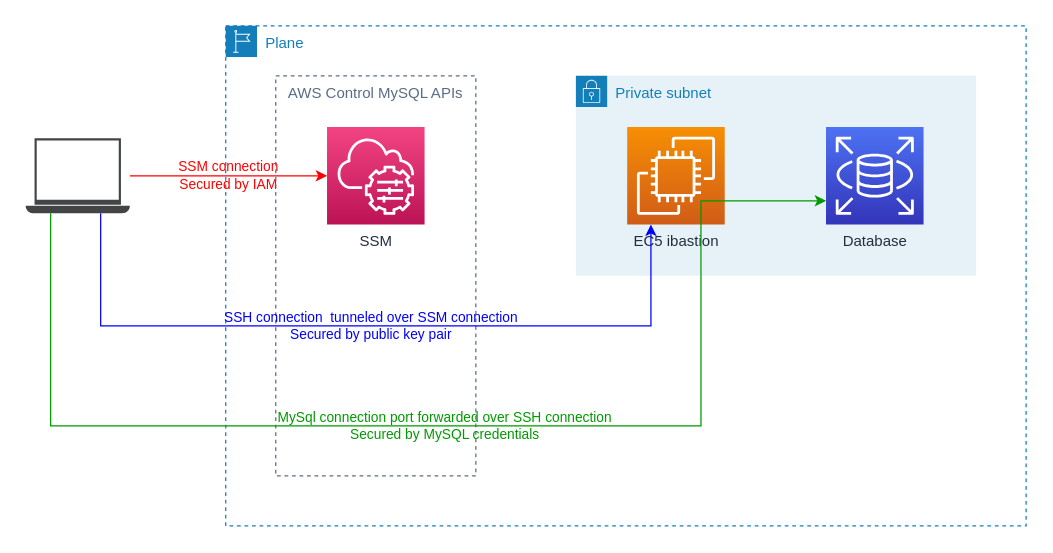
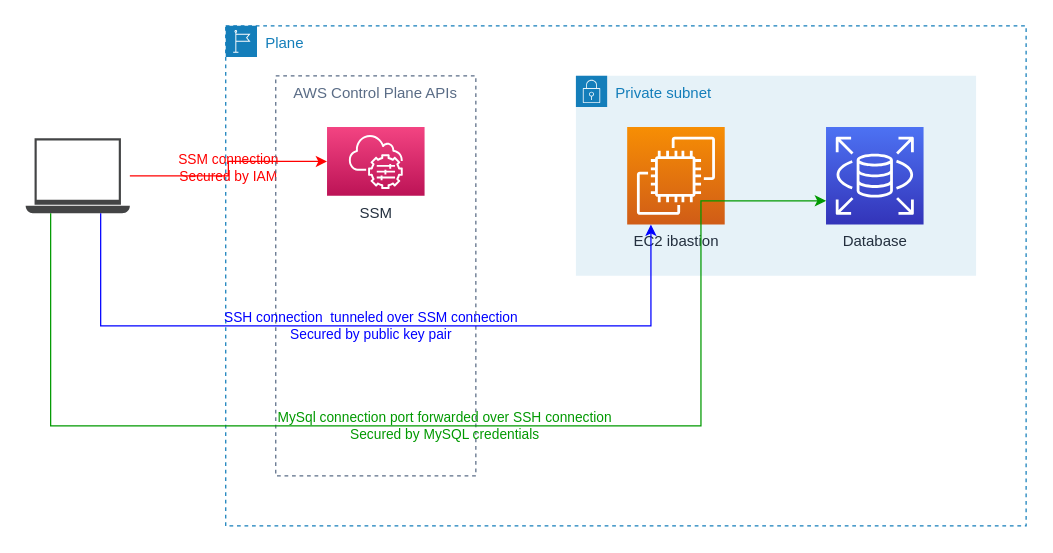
- <mxCell id="8" value="AWS Control MySQL APIs" style="fillColor=none;strokeColor=#5A6C86;dashed=1;verticalAlign=top;fontStyle=0;fontColor=#5A6C86;" vertex="1" parent="4"><mxGeometry x="40" y="40" width="160" height="320" as="geometry" /></mxCell>
+ <mxCell id="8" value="AWS Control Plane APIs" style="fillColor=none;strokeColor=#5A6C86;dashed=1;verticalAlign=top;fontStyle=0;fontColor=#5A6C86;" vertex="1" parent="4"><mxGeometry x="40" y="40" width="160" height="320" as="geometry" /></mxCell>
- <mxCell id="9" value="SSM" style="sketch=0;points=[[0,0,0],[0.25,0,0],[0.5,0,0],[0.75,0,0],[1,0,0],[0,1,0],[0.25,1,0],[0.5,1,0],[0.75,1,0],[1,1,0],[0,0.25,0],[0,0.5,0],[0,0.75,0],[1,0.25,0],[1,0.5,0],[1,0.75,0]];points=[[0,0,0],[0.25,0,0],[0.5,0,0],[0.75,0,0],[1,0,0],[0,1,0],[0.25,1,0],[0.5,1,0],[0.75,1,0],[1,1,0],[0,0.25,0],[0,0.5,0],[0,0.75,0],[1,0.25,0],[1,0.5,0],[1,0.75,0]];outlineConnect=0;fontColor=#232F3E;gradientColor=#F34482;gradientDirection=north;fillColor=#BC1356;strokeColor=#ffffff;dashed=0;verticalLabelPosition=bottom;verticalAlign=top;align=center;html=1;fontSize=12;fontStyle=0;aspect=fixed;shape=mxgraph.aws4.resourceIcon;resIcon=mxgraph.aws4.systems_manager;" vertex="1" parent="4"><mxGeometry x="81" y="81" width="78" height="78" as="geometry" /></mxCell>
+ <mxCell id="9" value="SSM" style="sketch=0;points=[[0,0,0],[0.25,0,0],[0.5,0,0],[0.75,0,0],[1,0,0],[0,1,0],[0.25,1,0],[0.5,1,0],[0.75,1,0],[1,1,0],[0,0.25,0],[0,0.5,0],[0,0.75,0],[1,0.25,0],[1,0.5,0],[1,0.75,0]];points=[[0,0,0],[0.25,0,0],[0.5,0,0],[0.75,0,0],[1,0,0],[0,1,0],[0.25,1,0],[0.5,1,0],[0.75,1,0],[1,1,0],[0,0.25,0],[0,0.5,0],[0,0.75,0],[1,0.25,0],[1,0.5,0],[1,0.75,0]];outlineConnect=0;fontColor=#232F3E;gradientColor=#F34482;gradientDirection=north;fillColor=#BC1356;strokeColor=#ffffff;dashed=0;verticalLabelPosition=bottom;verticalAlign=top;align=center;html=1;fontSize=12;fontStyle=0;aspect=fixed;shape=mxgraph.aws4.resourceIcon;resIcon=mxgraph.aws4.systems_manager;" vertex="1" parent="4"><mxGeometry x="81" y="81" width="78" height="55" as="geometry" /></mxCell>
- <mxCell id="6" value="EC5 ibastion" style="sketch=0;points=[[0,0,0],[0.25,0,0],[0.5,0,0],[0.75,0,0],[1,0,0],[0,1,0],[0.25,1,0],[0.5,1,0],[0.75,1,0],[1,1,0],[0,0.25,0],[0,0.5,0],[0,0.75,0],[1,0.25,0],[1,0.5,0],[1,0.75,0]];outlineConnect=0;fontColor=#232F3E;gradientColor=#F78E04;gradientDirection=north;fillColor=#D05C17;strokeColor=#ffffff;dashed=0;verticalLabelPosition=bottom;verticalAlign=top;align=center;html=1;fontSize=12;fontStyle=0;aspect=fixed;shape=mxgraph.aws4.resourceIcon;resIcon=mxgraph.aws4.ec2;" vertex="1" parent="5"><mxGeometry x="41" y="41" width="78" height="78" as="geometry" /></mxCell>
+ <mxCell id="6" value="EC2 ibastion" style="sketch=0;points=[[0,0,0],[0.25,0,0],[0.5,0,0],[0.75,0,0],[1,0,0],[0,1,0],[0.25,1,0],[0.5,1,0],[0.75,1,0],[1,1,0],[0,0.25,0],[0,0.5,0],[0,0.75,0],[1,0.25,0],[1,0.5,0],[1,0.75,0]];outlineConnect=0;fontColor=#232F3E;gradientColor=#F78E04;gradientDirection=north;fillColor=#D05C17;strokeColor=#ffffff;dashed=0;verticalLabelPosition=bottom;verticalAlign=top;align=center;html=1;fontSize=12;fontStyle=0;aspect=fixed;shape=mxgraph.aws4.resourceIcon;resIcon=mxgraph.aws4.ec2;" vertex="1" parent="5"><mxGeometry x="41" y="41" width="78" height="78" as="geometry" /></mxCell>
